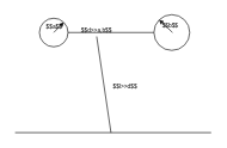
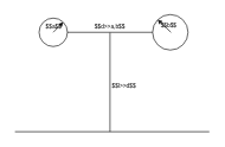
- <mxCell id="7" value="$$d&amp;gt;&amp;gt;a,b$$" style="text;html=1;strokeColor=none;fillColor=none;align=center;verticalAlign=middle;whiteSpace=wrap;rounded=0;fontSize=8;" parent="1" vertex="1"><mxGeometry x="114" y="33.5" width="40" height="17" as="geometry" /></mxCell>
+ <mxCell id="7" value="$$d&amp;gt;&amp;gt;a,b$$" style="text;html=1;strokeColor=none;fillColor=none;align=center;verticalAlign=middle;whiteSpace=wrap;rounded=0;fontSize=8;" parent="1" vertex="1"><mxGeometry x="134" y="28.5" width="40" height="17" as="geometry" /></mxCell>
